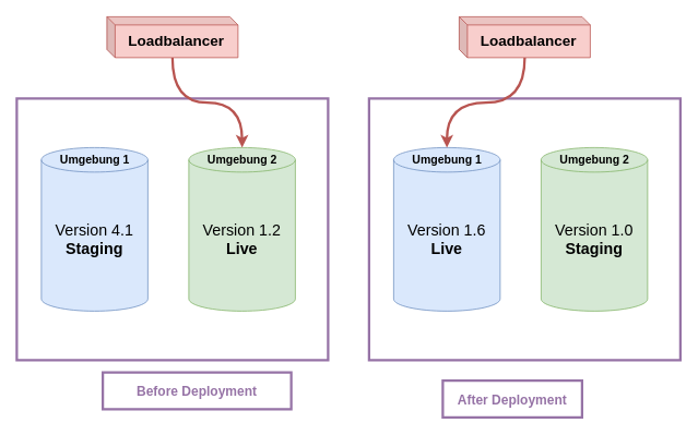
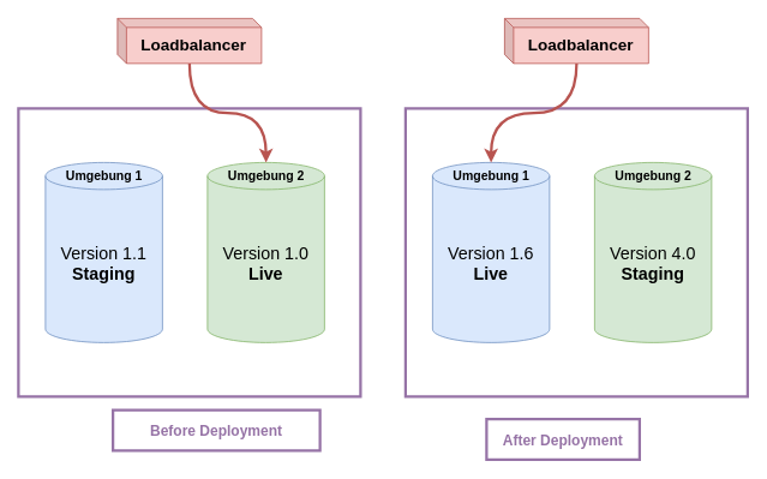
- <mxCell id="3" value="&lt;font style=&quot;font-size: 19px;&quot;&gt;Version 4.1&lt;br&gt;&lt;b&gt;Staging&lt;/b&gt;&lt;/font&gt;" style="shape=cylinder3;whiteSpace=wrap;html=1;boundedLbl=1;backgroundOutline=1;size=15;fillColor=#dae8fc;strokeColor=#6c8ebf;" vertex="1" parent="1"><mxGeometry x="50" y="180" width="130" height="200" as="geometry" /></mxCell>
+ <mxCell id="3" value="&lt;font style=&quot;font-size: 19px;&quot;&gt;Version 1.1&lt;br&gt;&lt;b&gt;Staging&lt;/b&gt;&lt;/font&gt;" style="shape=cylinder3;whiteSpace=wrap;html=1;boundedLbl=1;backgroundOutline=1;size=15;fillColor=#dae8fc;strokeColor=#6c8ebf;" vertex="1" parent="1"><mxGeometry x="50" y="180" width="130" height="200" as="geometry" /></mxCell>
- <mxCell id="5" value="&lt;font style=&quot;font-size: 19px;&quot;&gt;Version 1.2&lt;br&gt;&lt;b&gt;Live&lt;/b&gt;&lt;/font&gt;" style="shape=cylinder3;whiteSpace=wrap;html=1;boundedLbl=1;backgroundOutline=1;size=15;fillColor=#d5e8d4;strokeColor=#82b366;" vertex="1" parent="1"><mxGeometry x="230" y="180" width="130" height="200" as="geometry" /></mxCell>
+ <mxCell id="5" value="&lt;font style=&quot;font-size: 19px;&quot;&gt;Version 1.0&lt;br&gt;&lt;b&gt;Live&lt;/b&gt;&lt;/font&gt;" style="shape=cylinder3;whiteSpace=wrap;html=1;boundedLbl=1;backgroundOutline=1;size=15;fillColor=#d5e8d4;strokeColor=#82b366;" vertex="1" parent="1"><mxGeometry x="230" y="180" width="130" height="200" as="geometry" /></mxCell>
- <mxCell id="12" value="&lt;font style=&quot;font-size: 19px;&quot;&gt;Version 1.0&lt;br&gt;&lt;b&gt;Staging&lt;/b&gt;&lt;/font&gt;" style="shape=cylinder3;whiteSpace=wrap;html=1;boundedLbl=1;backgroundOutline=1;size=15;fillColor=#d5e8d4;strokeColor=#82b366;" vertex="1" parent="1"><mxGeometry x="660" y="180" width="130" height="200" as="geometry" /></mxCell>
+ <mxCell id="12" value="&lt;font style=&quot;font-size: 19px;&quot;&gt;Version 4.0&lt;br&gt;&lt;b&gt;Staging&lt;/b&gt;&lt;/font&gt;" style="shape=cylinder3;whiteSpace=wrap;html=1;boundedLbl=1;backgroundOutline=1;size=15;fillColor=#d5e8d4;strokeColor=#82b366;" vertex="1" parent="1"><mxGeometry x="660" y="180" width="130" height="200" as="geometry" /></mxCell>
